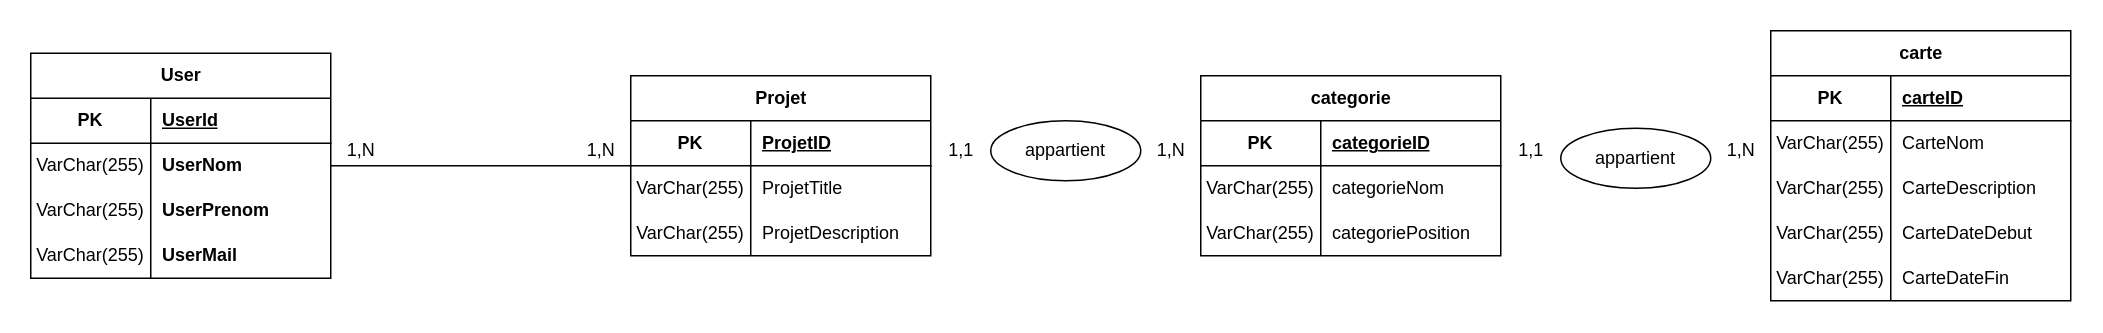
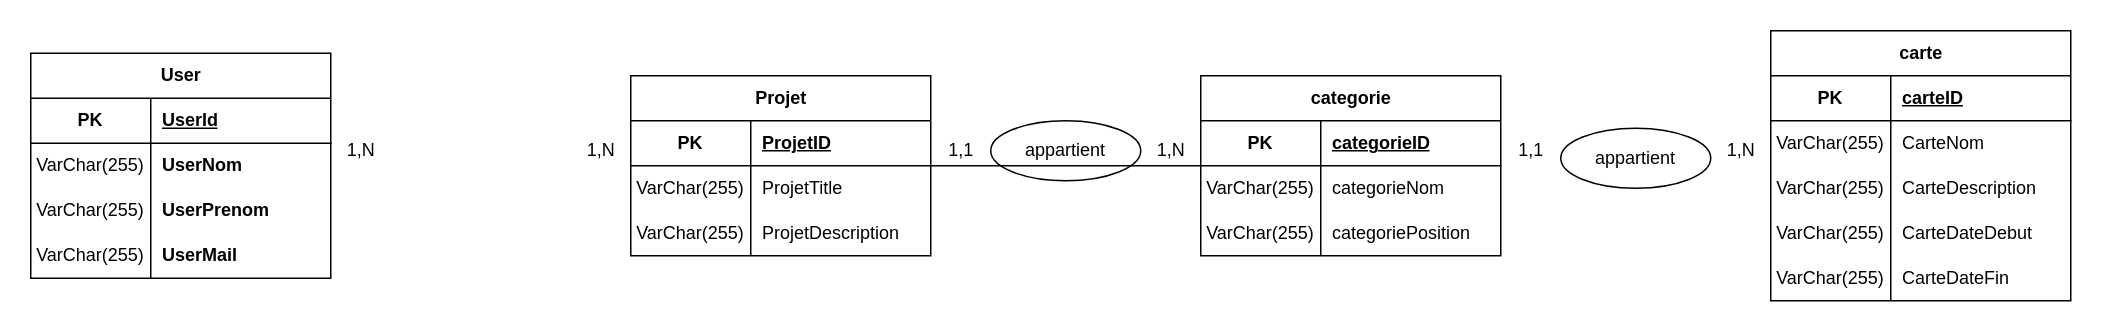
- <mxCell id="51" value="" style="endArrow=none;html=1;rounded=0;" parent="1" source="2" target="15" edge="1"><mxGeometry relative="1" as="geometry"><mxPoint x="150" y="305" as="sourcePoint" /><mxPoint x="310" y="305" as="targetPoint" /></mxGeometry></mxCell>
+ <mxCell id="55" value="" style="endArrow=none;html=1;rounded=0;" edge="1" parent="1" source="15" target="25"><mxGeometry width="50" height="50" relative="1" as="geometry"><mxPoint x="730" y="325" as="sourcePoint" /><mxPoint x="780" y="275" as="targetPoint" /></mxGeometry></mxCell>
